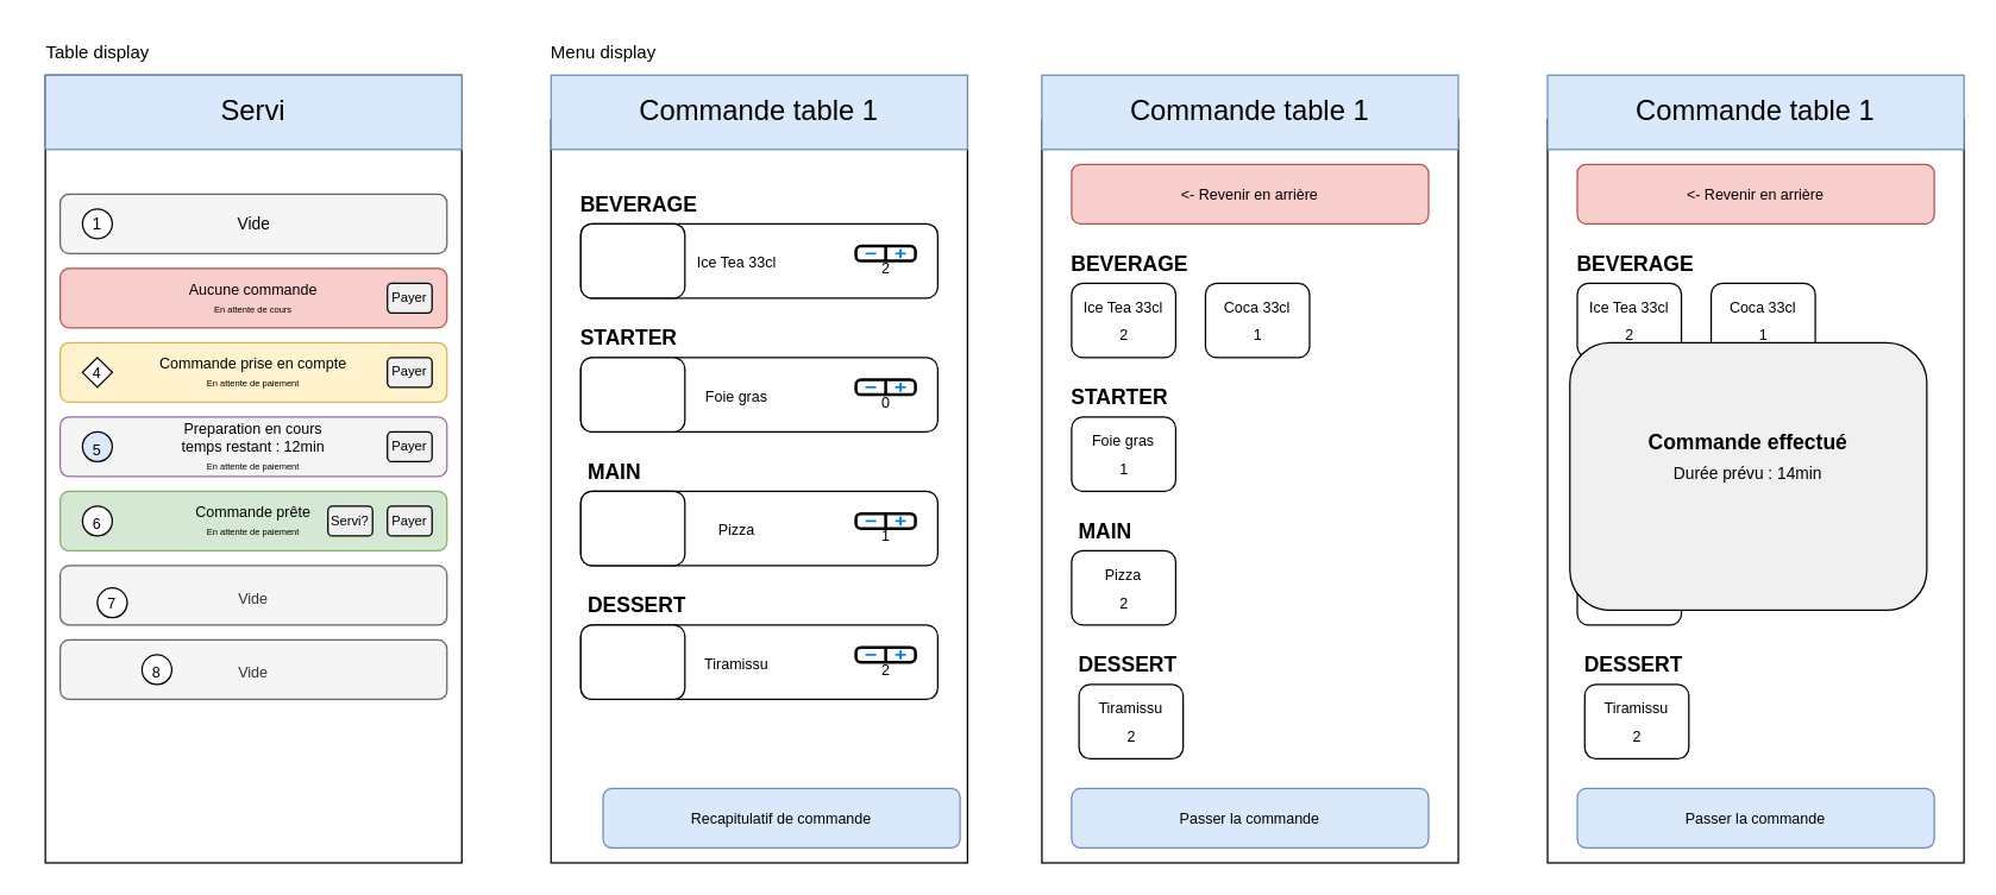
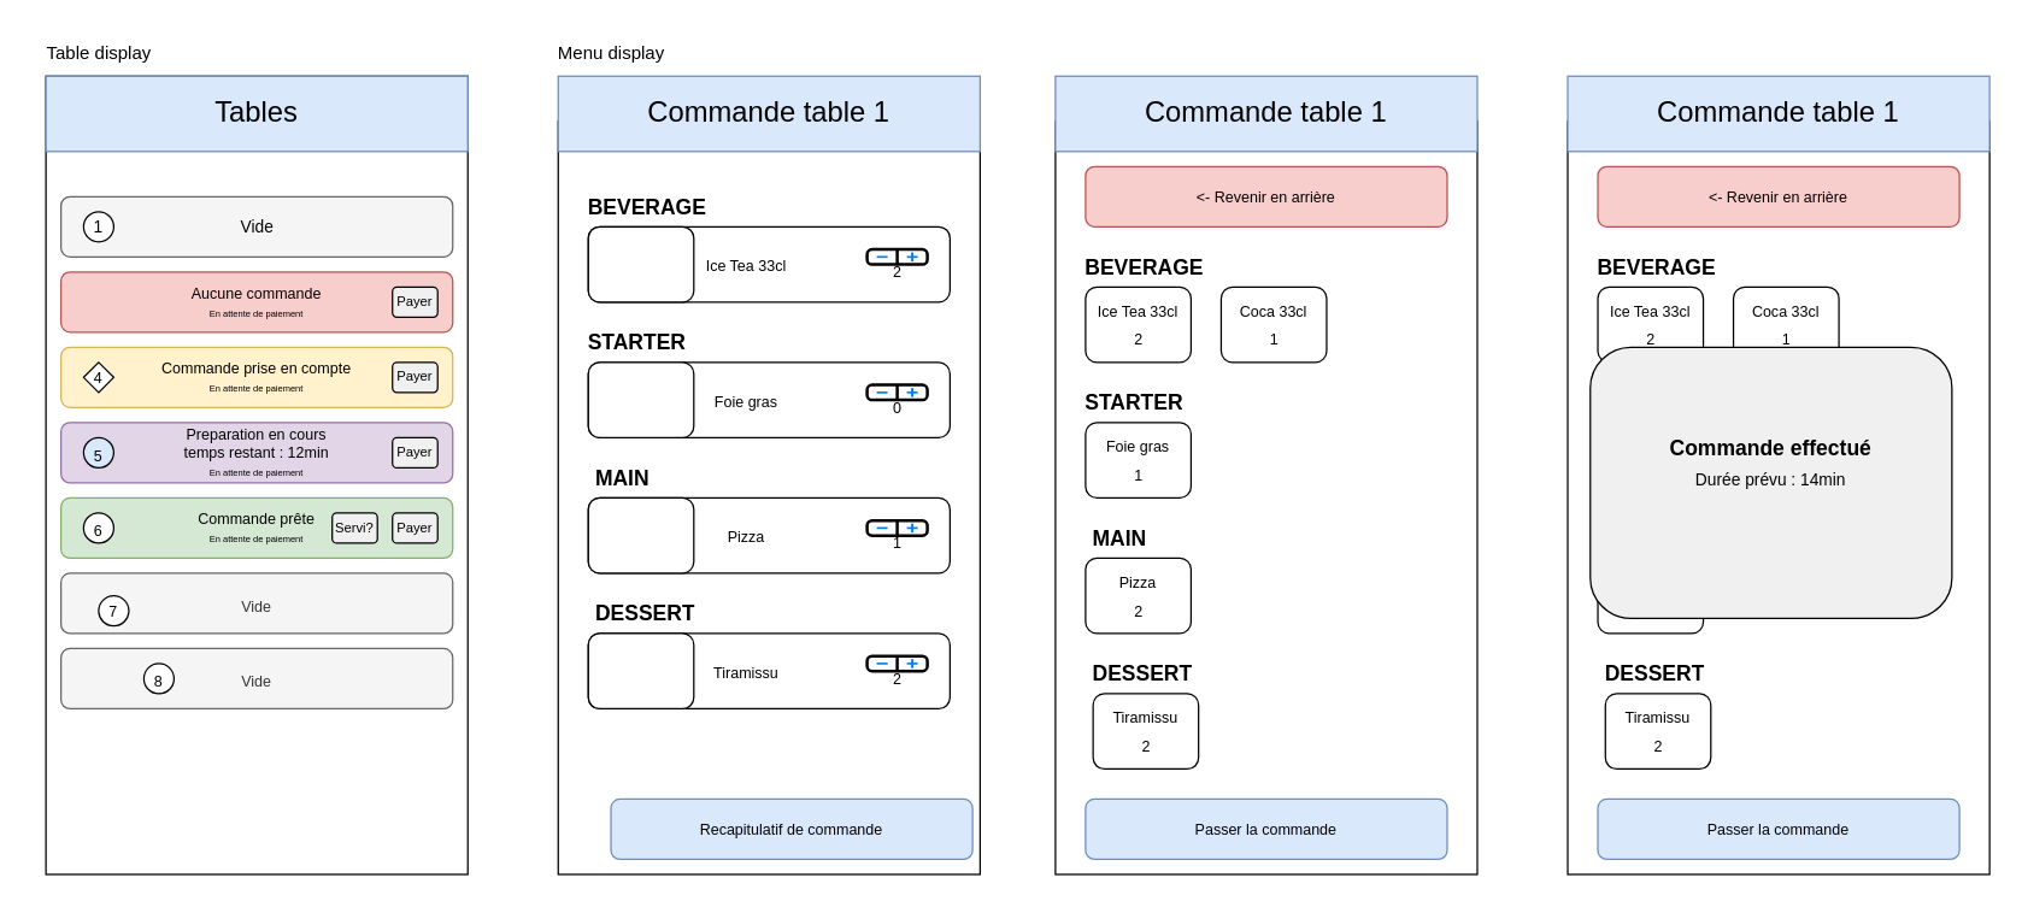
- <mxCell id="3" value="&lt;font style=&quot;font-size: 19px;&quot;&gt;Servi&lt;/font&gt;" style="rounded=0;whiteSpace=wrap;html=1;fillColor=#dae8fc;strokeColor=#6c8ebf;" vertex="1" parent="1"><mxGeometry x="30" y="50" width="280" height="50" as="geometry" /></mxCell>
+ <mxCell id="3" value="&lt;font style=&quot;font-size: 19px;&quot;&gt;Tables&lt;/font&gt;" style="rounded=0;whiteSpace=wrap;html=1;fillColor=#dae8fc;strokeColor=#6c8ebf;" vertex="1" parent="1"><mxGeometry x="30" y="50" width="280" height="50" as="geometry" /></mxCell>
- <mxCell id="8" value="&lt;font style=&quot;&quot;&gt;&lt;font size=&quot;1&quot;&gt;Aucune commande&lt;/font&gt;&lt;br&gt;&lt;font style=&quot;font-size: 6px;&quot;&gt;En attente de cours&lt;/font&gt;&lt;br&gt;&lt;/font&gt;" style="rounded=1;whiteSpace=wrap;html=1;fontSize=10&#10;;fillColor=#f8cecc;strokeColor=#b85450;sketch=0;glass=0;shadow=0;" vertex="1" parent="1"><mxGeometry x="40" y="180" width="260" height="40" as="geometry" /></mxCell>
+ <mxCell id="8" value="&lt;font style=&quot;&quot;&gt;&lt;font size=&quot;1&quot;&gt;Aucune commande&lt;/font&gt;&lt;br&gt;&lt;font style=&quot;font-size: 6px;&quot;&gt;En attente de paiement&lt;/font&gt;&lt;br&gt;&lt;/font&gt;" style="rounded=1;whiteSpace=wrap;html=1;fontSize=10&#10;;fillColor=#f8cecc;strokeColor=#b85450;sketch=0;glass=0;shadow=0;" vertex="1" parent="1"><mxGeometry x="40" y="180" width="260" height="40" as="geometry" /></mxCell>
- <mxCell id="11" value="&lt;font style=&quot;font-size: 10px; line-height: 0.6;&quot;&gt;&lt;font style=&quot;font-size: 10px;&quot;&gt;Preparation en cours&lt;br&gt;&lt;/font&gt;temps restant : 12min&lt;br&gt;&lt;span style=&quot;font-size: 6px;&quot;&gt;En attente de paiement&lt;/span&gt;&lt;br&gt;&lt;/font&gt;" style="rounded=1;whiteSpace=wrap;html=1;fontSize=10&#10;;fillColor=#f5f5f5;strokeColor=#9673a6;" vertex="1" parent="1"><mxGeometry x="40" y="280" width="260" height="40" as="geometry" /></mxCell>
+ <mxCell id="11" value="&lt;font style=&quot;font-size: 10px; line-height: 0.6;&quot;&gt;&lt;font style=&quot;font-size: 10px;&quot;&gt;Preparation en cours&lt;br&gt;&lt;/font&gt;temps restant : 12min&lt;br&gt;&lt;span style=&quot;font-size: 6px;&quot;&gt;En attente de paiement&lt;/span&gt;&lt;br&gt;&lt;/font&gt;" style="rounded=1;whiteSpace=wrap;html=1;fontSize=10&#10;;fillColor=#e1d5e7;strokeColor=#9673a6;" vertex="1" parent="1"><mxGeometry x="40" y="280" width="260" height="40" as="geometry" /></mxCell>
